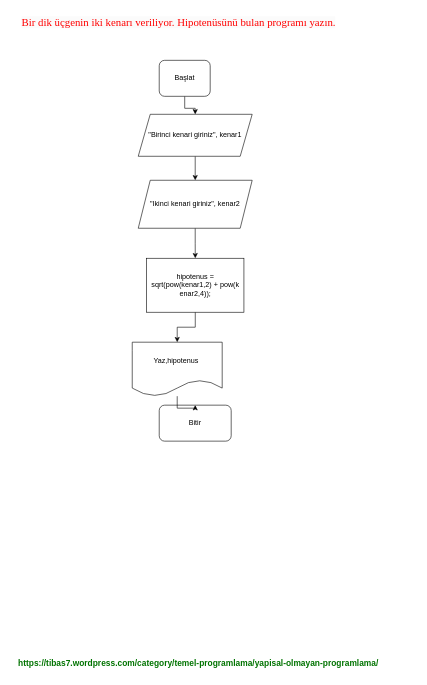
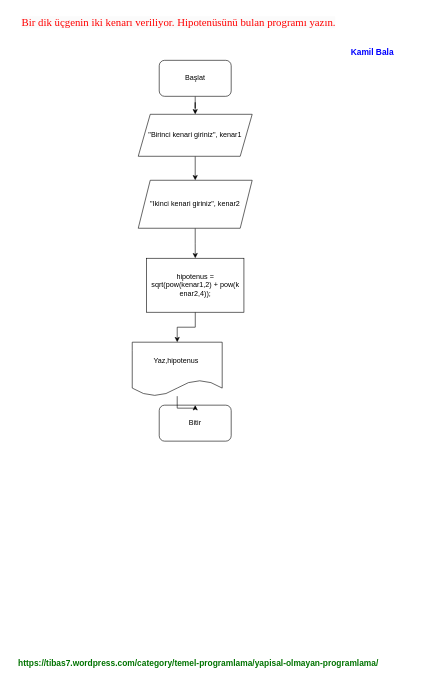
+ <mxCell id="15" value="&lt;font style=&quot;font-size: 14px;&quot; color=&quot;#0000ff&quot;&gt;&lt;b&gt;Kamil Bala&lt;br&gt;&lt;br&gt;&lt;/b&gt;&lt;/font&gt;" style="text;html=1;align=center;verticalAlign=middle;resizable=0;points=[];autosize=1;strokeColor=none;fillColor=none;" parent="1" vertex="1"><mxGeometry x="570" y="70" width="100" height="50" as="geometry" /></mxCell>
- <mxCell id="3" value="Başlat" style="rounded=1;whiteSpace=wrap;html=1;" parent="1" vertex="1"><mxGeometry x="265" y="100" width="85" height="60" as="geometry" /></mxCell>
+ <mxCell id="3" value="Başlat" style="rounded=1;whiteSpace=wrap;html=1;" parent="1" vertex="1"><mxGeometry x="265" y="100" width="120" height="60" as="geometry" /></mxCell>
